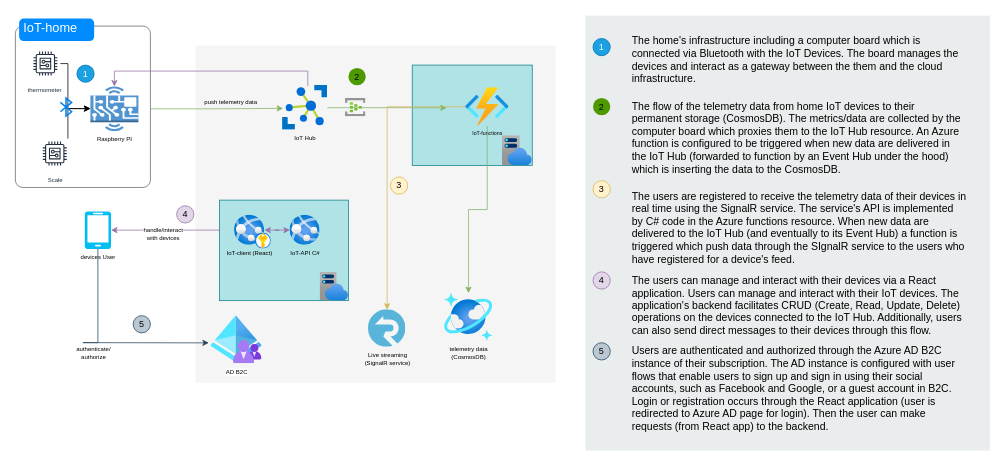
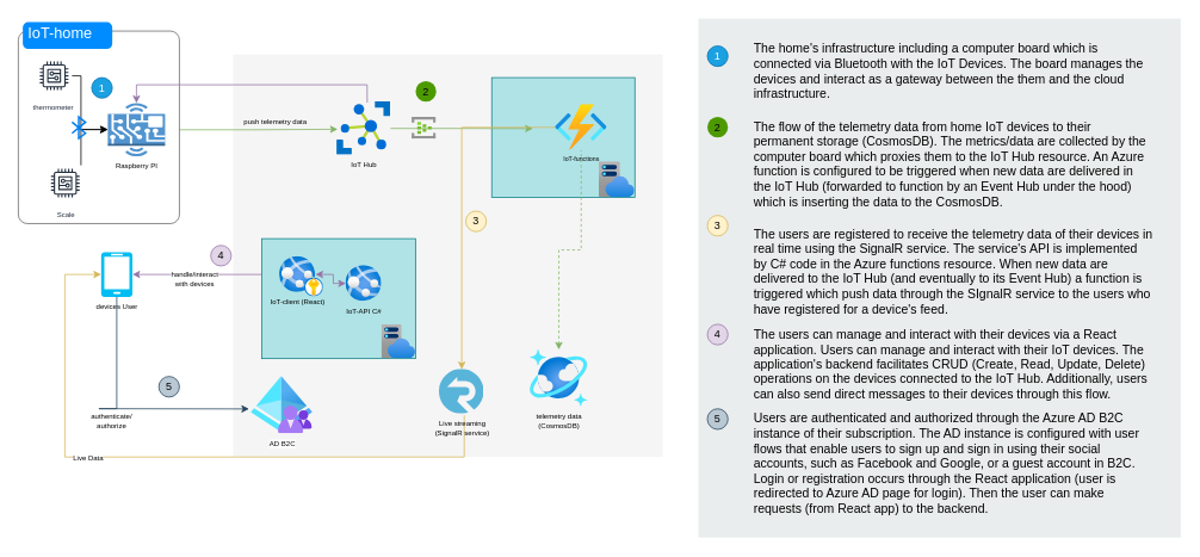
- <mxCell id="51" value="" style="edgeStyle=orthogonalEdgeStyle;rounded=0;orthogonalLoop=1;jettySize=auto;html=1;endArrow=none;endFill=0;startArrow=classic;startFill=1;fillColor=#d5e8d4;strokeColor=#82b366;" edge="1" parent="31" source="34" target="43"><mxGeometry relative="1" as="geometry" /></mxCell>
+ <mxCell id="51" value="" style="edgeStyle=orthogonalEdgeStyle;rounded=0;orthogonalLoop=1;jettySize=auto;html=1;endArrow=none;endFill=0;startArrow=classic;startFill=1;fillColor=#d5e8d4;strokeColor=#82b366;dashed=1;" edge="1" parent="31" source="34" target="43"><mxGeometry relative="1" as="geometry" /></mxCell>
- <mxCell id="39" value="IoT-API C#" style="image;aspect=fixed;html=1;points=[];align=center;fontSize=8;image=img/lib/azure2/app_services/App_Services.svg;labelBackgroundColor=none;" vertex="1" parent="36"><mxGeometry x="94" y="20" width="40" height="40" as="geometry" /></mxCell>
+ <mxCell id="39" value="IoT-API C#" style="image;aspect=fixed;html=1;points=[];align=center;fontSize=8;image=img/lib/azure2/app_services/App_Services.svg;labelBackgroundColor=none;" vertex="1" parent="36"><mxGeometry x="94" y="30" width="40" height="40" as="geometry" /></mxCell>
+ <mxCell id="6" value="Live Data" style="rounded=0;orthogonalLoop=1;jettySize=auto;html=1;entryX=0;entryY=0.5;entryDx=0;entryDy=0;entryPerimeter=0;fontSize=8;fillColor=#fff2cc;strokeColor=#d6b656;edgeStyle=orthogonalEdgeStyle;exitX=0.556;exitY=1.027;exitDx=0;exitDy=0;exitPerimeter=0;" edge="1" parent="1" source="35" target="4"><mxGeometry x="0.267" y="1" relative="1" as="geometry"><Array as="points"><mxPoint x="518" y="510" /><mxPoint x="72" y="510" /><mxPoint x="72" y="306" /></Array><mxPoint as="offset" /></mxGeometry></mxCell>
